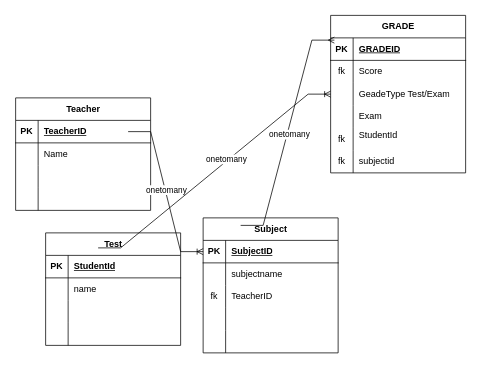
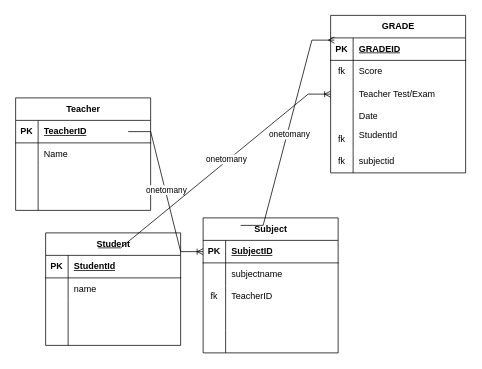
- <mxCell id="40" value="GeadeType Test/Exam" style="shape=partialRectangle;connectable=0;fillColor=none;top=0;left=0;bottom=0;right=0;align=left;spacingLeft=6;overflow=hidden;whiteSpace=wrap;html=1;" vertex="1" parent="38"><mxGeometry x="30" width="150" height="30" as="geometry"><mxRectangle width="150" height="30" as="alternateBounds" /></mxGeometry></mxCell>
+ <mxCell id="40" value="Teacher Test/Exam" style="shape=partialRectangle;connectable=0;fillColor=none;top=0;left=0;bottom=0;right=0;align=left;spacingLeft=6;overflow=hidden;whiteSpace=wrap;html=1;" vertex="1" parent="38"><mxGeometry x="30" width="150" height="30" as="geometry"><mxRectangle width="150" height="30" as="alternateBounds" /></mxGeometry></mxCell>
- <mxCell id="43" value="Exam" style="shape=partialRectangle;connectable=0;fillColor=none;top=0;left=0;bottom=0;right=0;align=left;spacingLeft=6;overflow=hidden;whiteSpace=wrap;html=1;" vertex="1" parent="41"><mxGeometry x="30" width="150" height="30" as="geometry"><mxRectangle width="150" height="30" as="alternateBounds" /></mxGeometry></mxCell>
+ <mxCell id="43" value="Date" style="shape=partialRectangle;connectable=0;fillColor=none;top=0;left=0;bottom=0;right=0;align=left;spacingLeft=6;overflow=hidden;whiteSpace=wrap;html=1;" vertex="1" parent="41"><mxGeometry x="30" width="150" height="30" as="geometry"><mxRectangle width="150" height="30" as="alternateBounds" /></mxGeometry></mxCell>
- <mxCell id="50" value="Test" style="shape=table;startSize=30;container=1;collapsible=1;childLayout=tableLayout;fixedRows=1;rowLines=0;fontStyle=1;align=center;resizeLast=1;html=1;" vertex="1" parent="1"><mxGeometry x="60" y="310" width="180" height="150" as="geometry" /></mxCell>
+ <mxCell id="50" value="Student" style="shape=table;startSize=30;container=1;collapsible=1;childLayout=tableLayout;fixedRows=1;rowLines=0;fontStyle=1;align=center;resizeLast=1;html=1;" vertex="1" parent="1"><mxGeometry x="60" y="310" width="180" height="150" as="geometry" /></mxCell>
